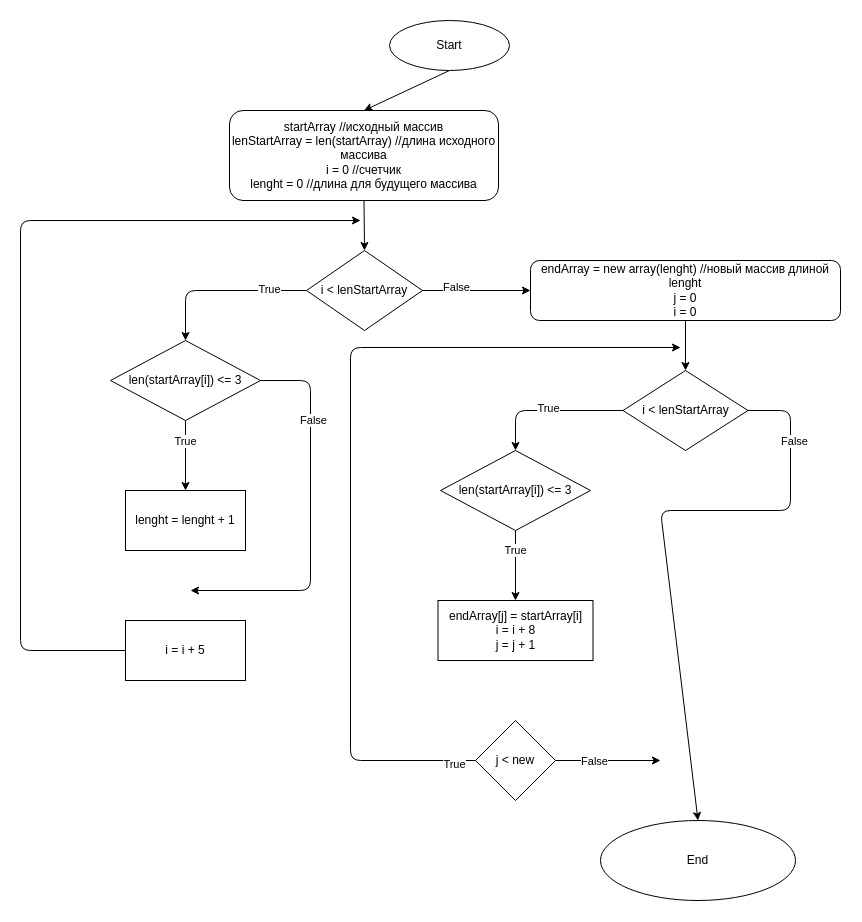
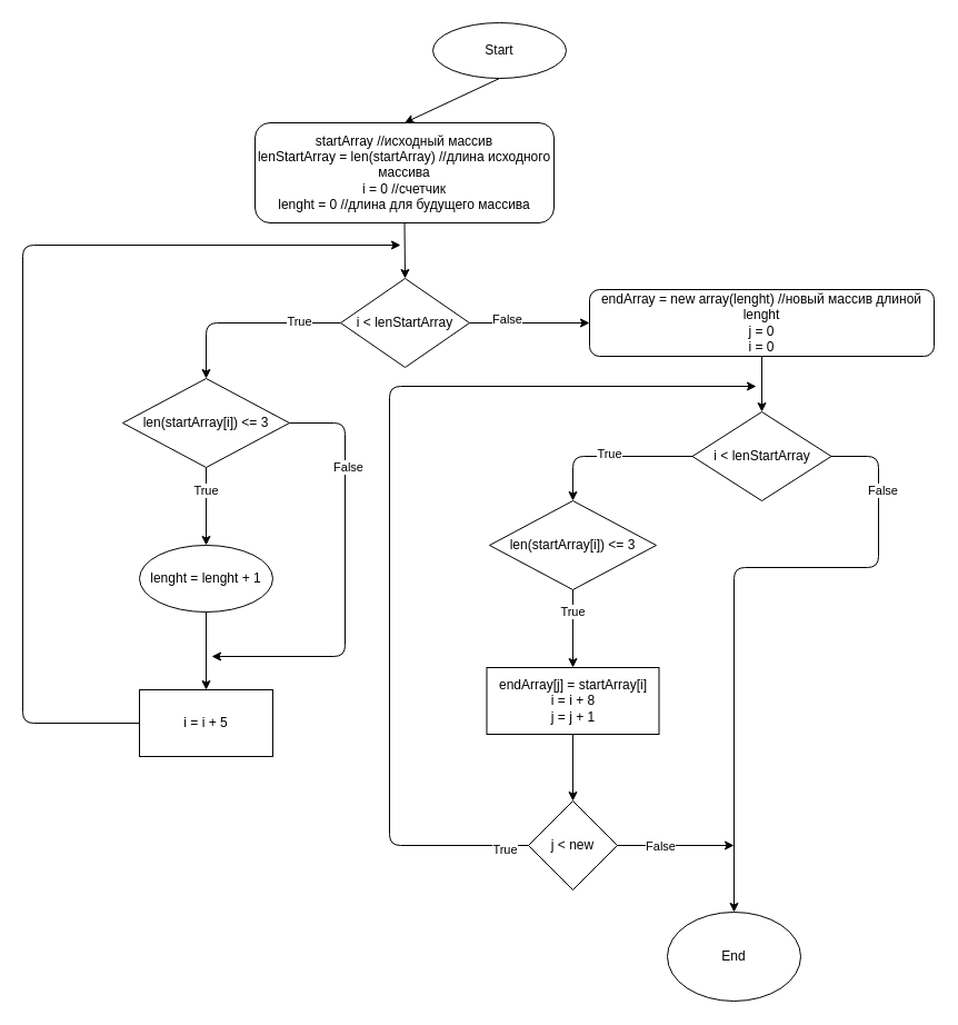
- <mxCell id="17" value="lenght = lenght + 1" style="rounded=0;whiteSpace=wrap;html=1;" parent="1" vertex="1"><mxGeometry x="125" y="490" width="120" height="60" as="geometry" /></mxCell>
+ <mxCell id="17" value="lenght = lenght + 1" style="ellipse;whiteSpace=wrap;html=1;" parent="1" vertex="1"><mxGeometry x="125" y="490" width="120" height="60" as="geometry" /></mxCell>
+ <mxCell id="16" style="edgeStyle=none;html=1;exitX=0.5;exitY=1;exitDx=0;exitDy=0;entryX=0.5;entryY=0;entryDx=0;entryDy=0;" parent="1" source="17" target="19" edge="1"><mxGeometry relative="1" as="geometry" /></mxCell>
+ <mxCell id="25" style="edgeStyle=none;html=1;exitX=0.5;exitY=1;exitDx=0;exitDy=0;entryX=0.5;entryY=0;entryDx=0;entryDy=0;" parent="1" source="26" target="36" edge="1"><mxGeometry relative="1" as="geometry" /></mxCell>
- <mxCell id="37" value="End" style="ellipse;whiteSpace=wrap;html=1;" parent="1" vertex="1"><mxGeometry x="600" y="820" width="195" height="80" as="geometry" /></mxCell>
+ <mxCell id="37" value="End" style="ellipse;whiteSpace=wrap;html=1;" parent="1" vertex="1"><mxGeometry x="600" y="820" width="120" height="80" as="geometry" /></mxCell>
